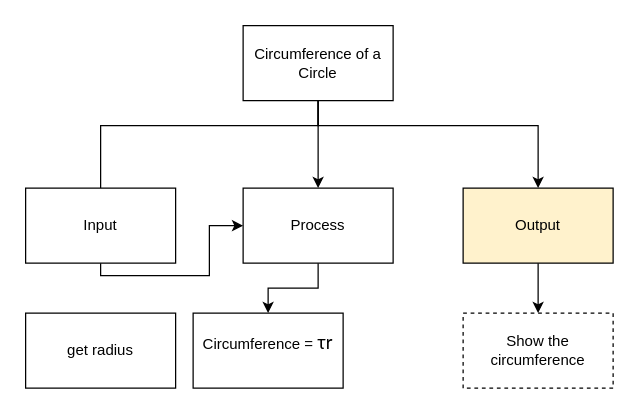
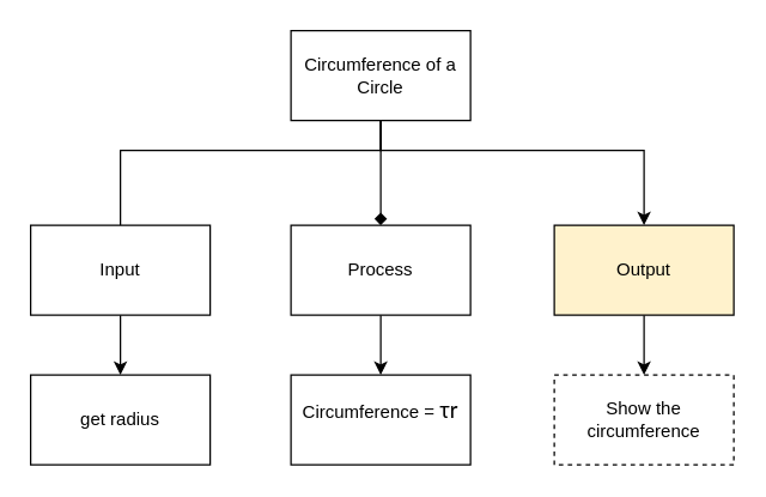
- <mxCell id="2" style="edgeStyle=none;html=1;exitX=0.5;exitY=1;exitDx=0;exitDy=0;entryX=0.5;entryY=0;entryDx=0;entryDy=0;" parent="1" source="5" target="9" edge="1"><mxGeometry relative="1" as="geometry" /></mxCell>
+ <mxCell id="2" style="edgeStyle=none;html=1;exitX=0.5;exitY=1;exitDx=0;exitDy=0;entryX=0.5;entryY=0;entryDx=0;entryDy=0;endArrow=diamond;" parent="1" source="5" target="9" edge="1"><mxGeometry relative="1" as="geometry" /></mxCell>
- <mxCell id="6" style="edgeStyle=orthogonalEdgeStyle;rounded=0;html=1;exitX=0.5;exitY=1;exitDx=0;exitDy=0;" parent="1" source="7" target="9" edge="1"><mxGeometry relative="1" as="geometry" /></mxCell>
+ <mxCell id="6" style="edgeStyle=orthogonalEdgeStyle;rounded=0;html=1;exitX=0.5;exitY=1;exitDx=0;exitDy=0;entryX=0.5;entryY=0;entryDx=0;entryDy=0;" parent="1" source="7" target="12" edge="1"><mxGeometry relative="1" as="geometry" /></mxCell>
- <mxCell id="13" value="Circumference = &lt;span style=&quot;font-family: &amp;#34;lato&amp;#34; , sans-serif ; font-size: 14.667px ; text-align: left&quot;&gt;τr&lt;/span&gt;&lt;br&gt;&amp;nbsp;" style="whiteSpace=wrap;html=1;" parent="1" vertex="1"><mxGeometry x="154" y="250" width="120" height="60" as="geometry" /></mxCell>
+ <mxCell id="13" value="Circumference = &lt;span style=&quot;font-family: &amp;#34;lato&amp;#34; , sans-serif ; font-size: 14.667px ; text-align: left&quot;&gt;τr&lt;/span&gt;&lt;br&gt;&amp;nbsp;" style="whiteSpace=wrap;html=1;" parent="1" vertex="1"><mxGeometry x="194" y="250" width="120" height="60" as="geometry" /></mxCell>
